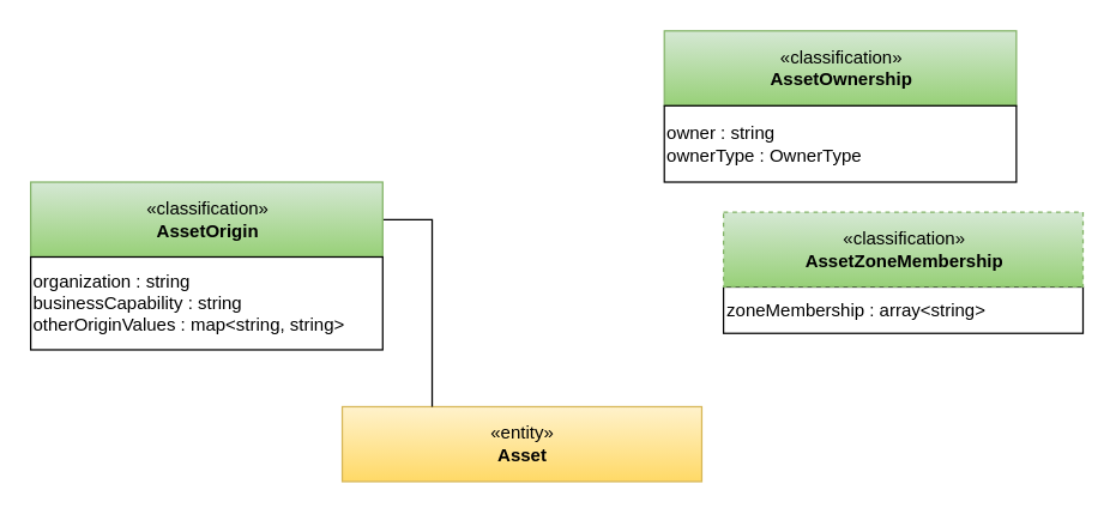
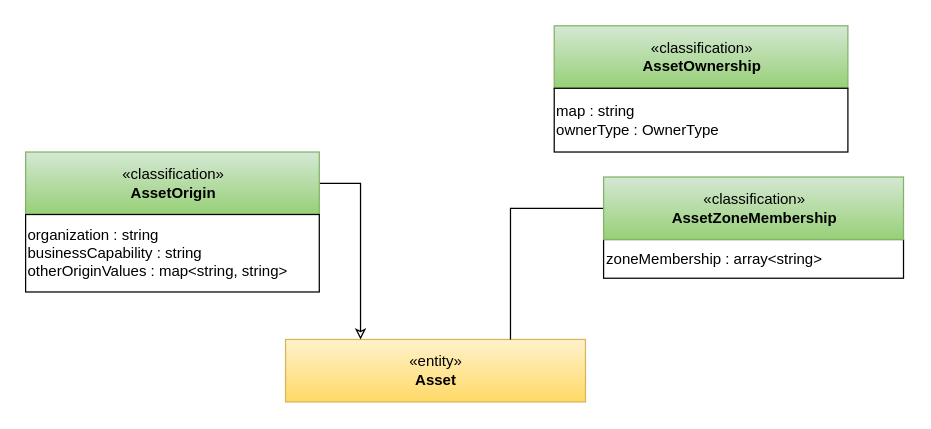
- <mxCell id="10" value="owner : string&lt;br&gt;ownerType : OwnerType&lt;br&gt;&lt;div style=&quot;text-align: left&quot;&gt;&lt;/div&gt;" style="rounded=0;whiteSpace=wrap;html=1;strokeColor=#000000;gradientColor=#ffffff;align=left;" vertex="1" parent="1"><mxGeometry x="443" y="70" width="235" height="51" as="geometry" /></mxCell>
+ <mxCell id="10" value="map : string&lt;br&gt;ownerType : OwnerType&lt;br&gt;&lt;div style=&quot;text-align: left&quot;&gt;&lt;/div&gt;" style="rounded=0;whiteSpace=wrap;html=1;strokeColor=#000000;gradientColor=#ffffff;align=left;" vertex="1" parent="1"><mxGeometry x="443" y="70" width="235" height="51" as="geometry" /></mxCell>
- <mxCell id="5" value="«classification»&lt;br&gt;&lt;b&gt;AssetZoneMembership&lt;/b&gt;" style="html=1;strokeColor=#82b366;align=center;fillColor=#d5e8d4;gradientColor=#97d077;dashed=1;" vertex="1" parent="1"><mxGeometry x="482.5" y="141" width="240" height="50" as="geometry" /></mxCell>
+ <mxCell id="5" value="«classification»&lt;br&gt;&lt;b&gt;AssetZoneMembership&lt;/b&gt;" style="html=1;strokeColor=#82b366;align=center;fillColor=#d5e8d4;gradientColor=#97d077;" vertex="1" parent="1"><mxGeometry x="482.5" y="141" width="240" height="50" as="geometry" /></mxCell>
+ <mxCell id="3" style="edgeStyle=orthogonalEdgeStyle;rounded=0;orthogonalLoop=1;jettySize=auto;html=1;exitX=0;exitY=0.5;exitDx=0;exitDy=0;endArrow=none;endFill=0;entryX=0.75;entryY=0;entryDx=0;entryDy=0;" edge="1" parent="1" source="5" target="2"><mxGeometry relative="1" as="geometry"><mxPoint x="438" y="166.5" as="targetPoint" /></mxGeometry></mxCell>
- <mxCell id="6" style="edgeStyle=orthogonalEdgeStyle;rounded=0;orthogonalLoop=1;jettySize=auto;html=1;exitX=1;exitY=0.5;exitDx=0;exitDy=0;endArrow=none;endFill=0;entryX=0.25;entryY=0;entryDx=0;entryDy=0;" edge="1" parent="1" source="7" target="2"><mxGeometry relative="1" as="geometry"><mxPoint x="-22" y="146" as="targetPoint" /></mxGeometry></mxCell>
+ <mxCell id="6" style="edgeStyle=orthogonalEdgeStyle;rounded=0;orthogonalLoop=1;jettySize=auto;html=1;exitX=1;exitY=0.5;exitDx=0;exitDy=0;endArrow=classic;endFill=0;entryX=0.25;entryY=0;entryDx=0;entryDy=0;" edge="1" parent="1" source="7" target="2"><mxGeometry relative="1" as="geometry"><mxPoint x="-22" y="146" as="targetPoint" /></mxGeometry></mxCell>
